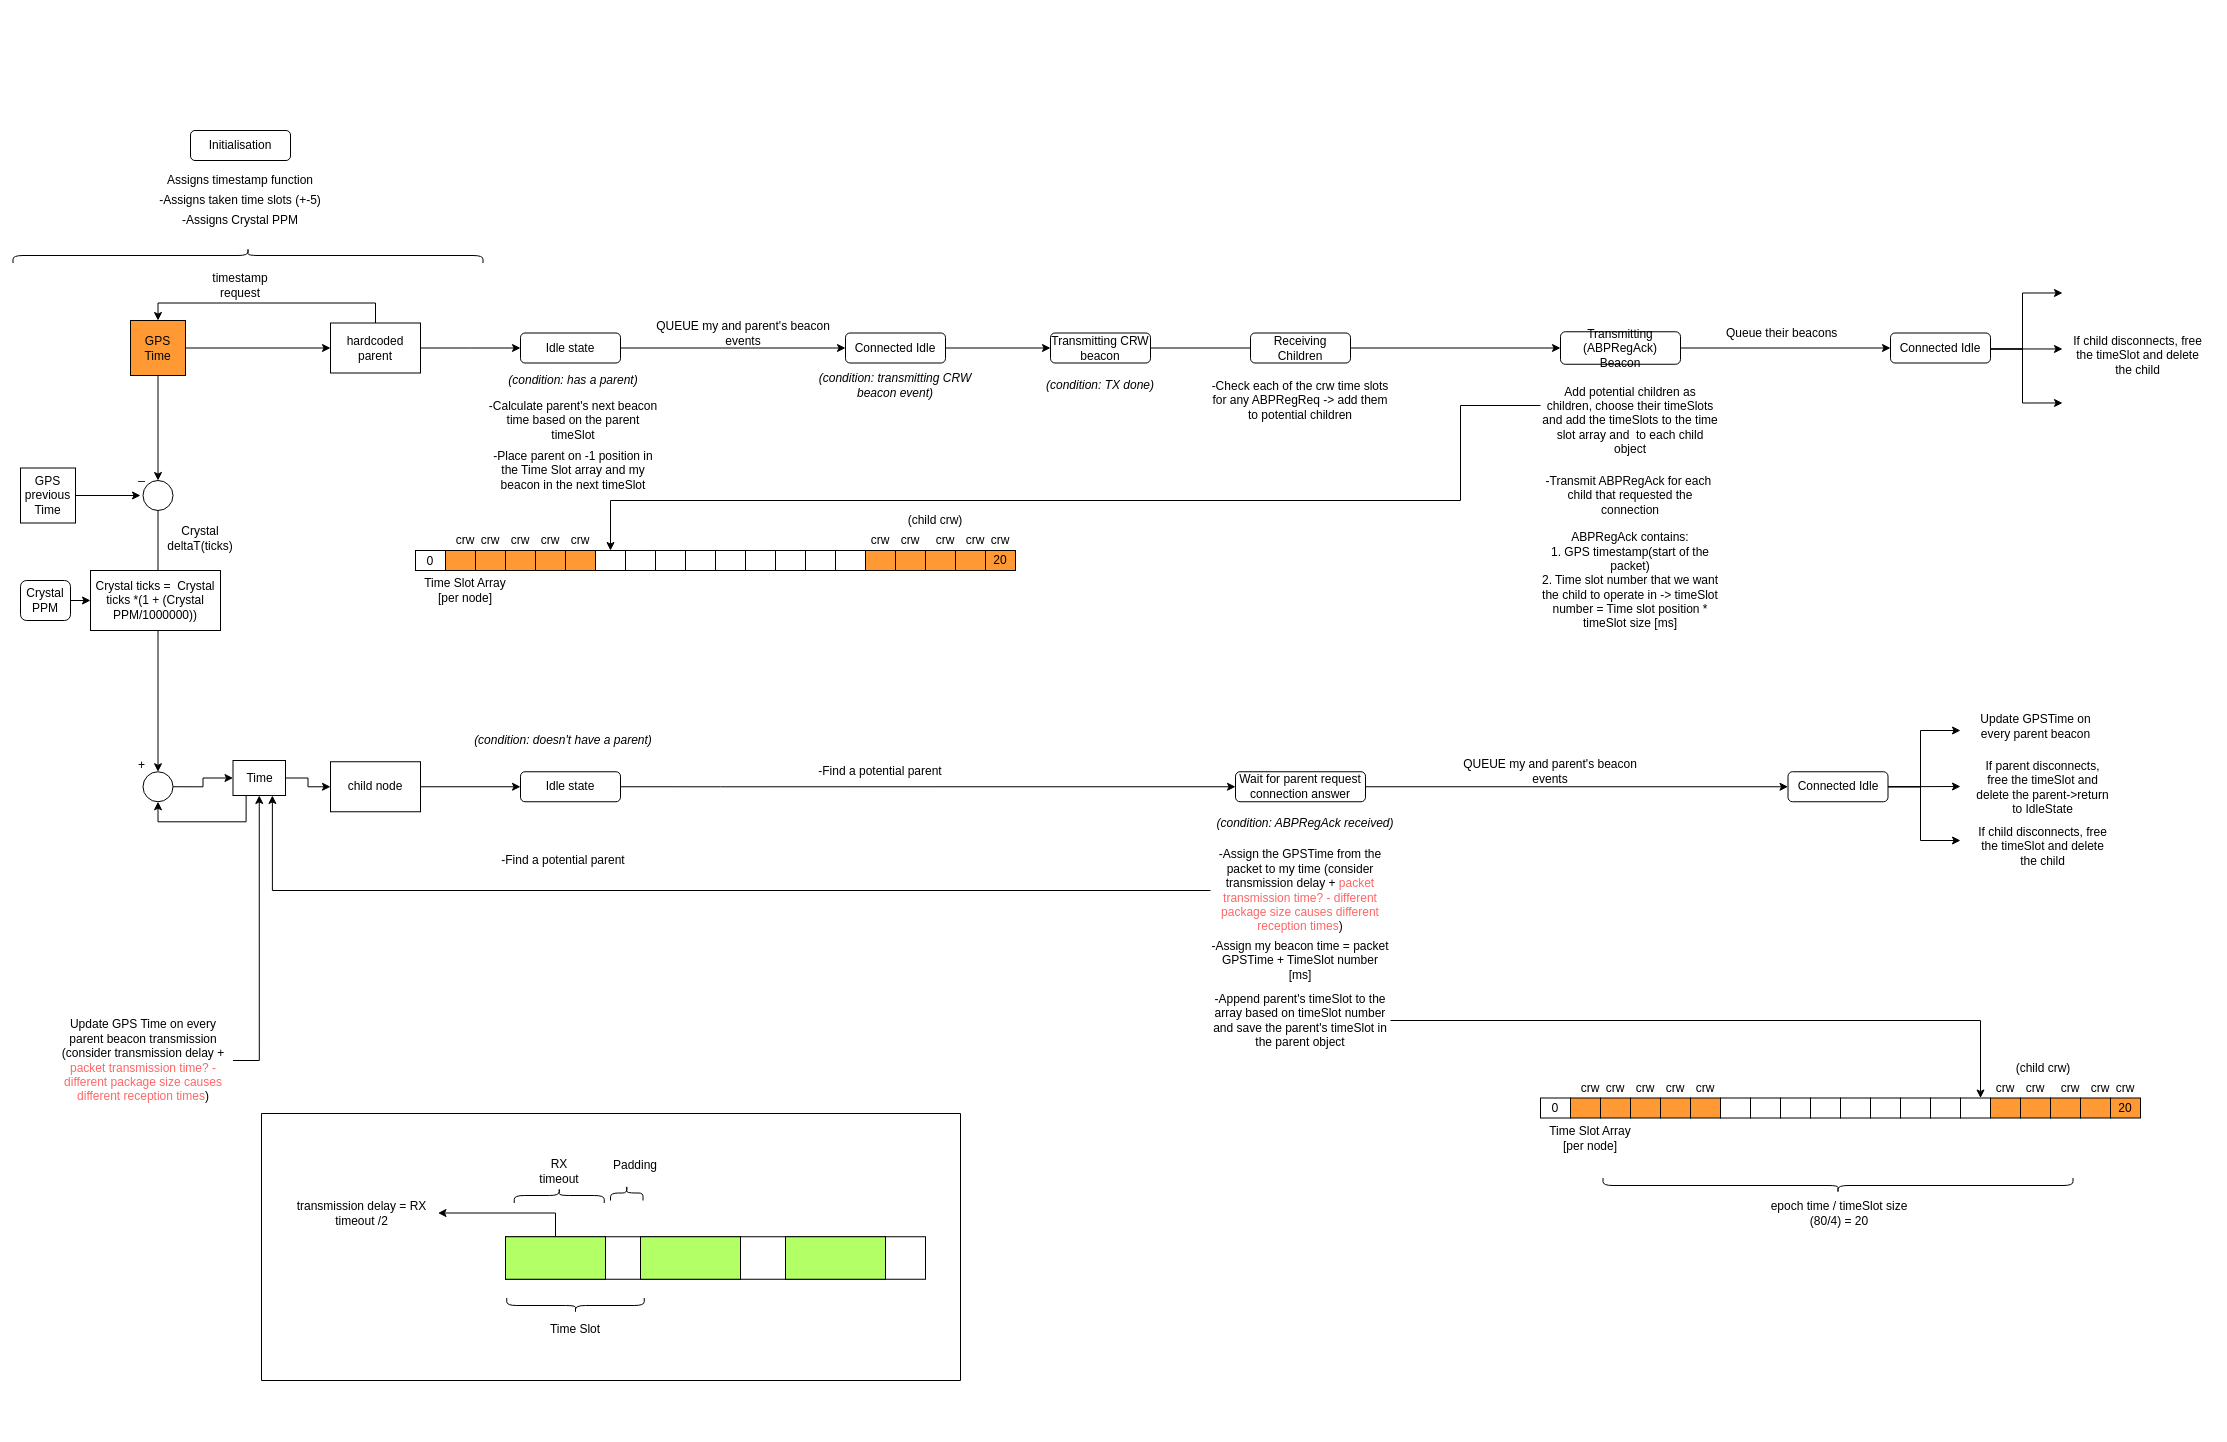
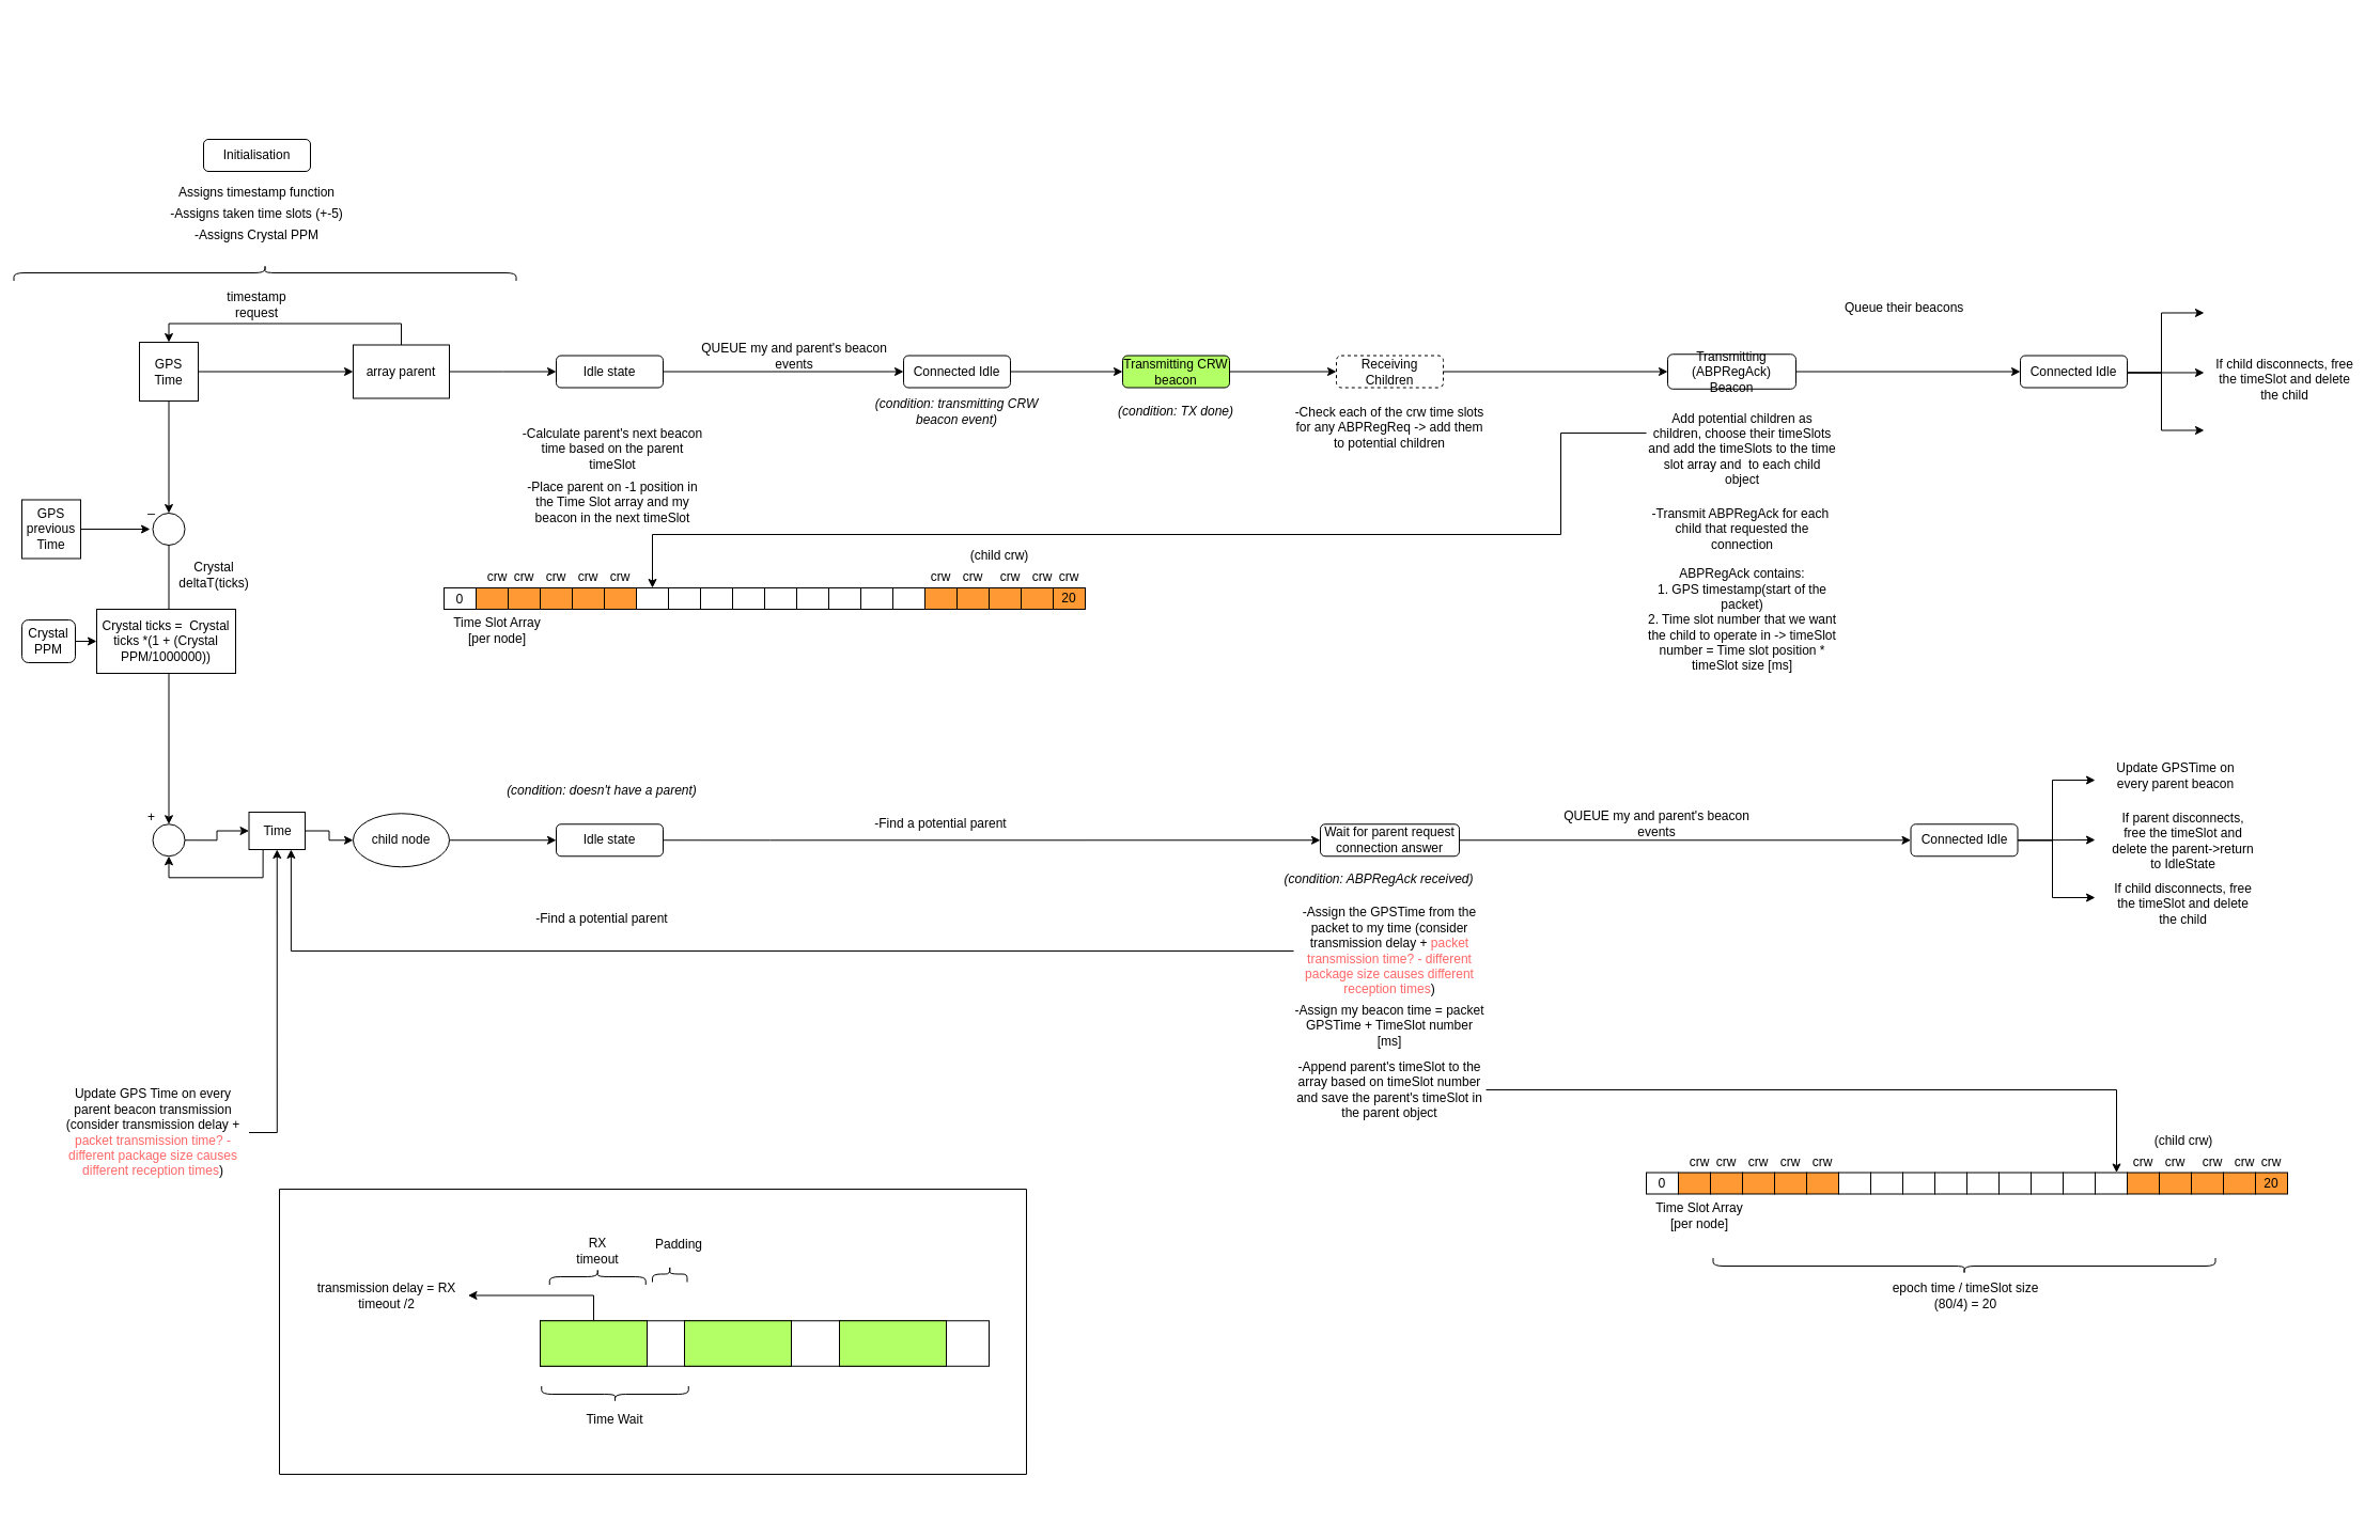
- <mxCell id="125" value="&amp;nbsp;Queue their beacons" style="text;html=1;strokeColor=none;fillColor=none;align=center;verticalAlign=middle;whiteSpace=wrap;rounded=0;" parent="1" vertex="1"><mxGeometry x="1680" y="322.5" width="200" height="20" as="geometry" /></mxCell>
+ <mxCell id="125" value="&amp;nbsp;Queue their beacons" style="text;html=1;strokeColor=none;fillColor=none;align=center;verticalAlign=middle;whiteSpace=wrap;rounded=0;" parent="1" vertex="1"><mxGeometry x="1680" y="277.5" width="200" height="20" as="geometry" /></mxCell>
- <mxCell id="21" value="GPS Time" style="whiteSpace=wrap;html=1;aspect=fixed;fillColor=#ff9933;" parent="1" vertex="1"><mxGeometry x="130" y="320" width="55" height="55" as="geometry" /></mxCell>
+ <mxCell id="21" value="GPS Time" style="whiteSpace=wrap;html=1;aspect=fixed;" parent="1" vertex="1"><mxGeometry x="130" y="320" width="55" height="55" as="geometry" /></mxCell>
- <mxCell id="10" value="Transmitting CRW beacon" style="rounded=1;whiteSpace=wrap;html=1;" parent="1" vertex="1"><mxGeometry x="1050" y="332.5" width="100" height="30" as="geometry" /></mxCell>
+ <mxCell id="10" value="Transmitting CRW beacon" style="rounded=1;whiteSpace=wrap;html=1;fillColor=#b3ff66;" parent="1" vertex="1"><mxGeometry x="1050" y="332.5" width="100" height="30" as="geometry" /></mxCell>
- <mxCell id="9" style="edgeStyle=orthogonalEdgeStyle;rounded=0;orthogonalLoop=1;jettySize=auto;html=1;exitX=1;exitY=0.5;exitDx=0;exitDy=0;entryX=0;entryY=0.5;entryDx=0;entryDy=0;endArrow=none;" parent="1" source="10" target="16" edge="1"><mxGeometry relative="1" as="geometry" /></mxCell>
+ <mxCell id="9" style="edgeStyle=orthogonalEdgeStyle;rounded=0;orthogonalLoop=1;jettySize=auto;html=1;exitX=1;exitY=0.5;exitDx=0;exitDy=0;entryX=0;entryY=0.5;entryDx=0;entryDy=0;" parent="1" source="10" target="16" edge="1"><mxGeometry relative="1" as="geometry" /></mxCell>
- <mxCell id="16" value="Receiving Children" style="rounded=1;whiteSpace=wrap;html=1;" parent="1" vertex="1"><mxGeometry x="1250" y="332.5" width="100" height="30" as="geometry" /></mxCell>
+ <mxCell id="16" value="Receiving Children" style="rounded=1;whiteSpace=wrap;html=1;dashed=1;" parent="1" vertex="1"><mxGeometry x="1250" y="332.5" width="100" height="30" as="geometry" /></mxCell>
- <mxCell id="30" value="hardcoded parent" style="rounded=0;whiteSpace=wrap;html=1;" parent="1" vertex="1"><mxGeometry x="330" y="322.5" width="90" height="50" as="geometry" /></mxCell>
+ <mxCell id="30" value="array parent" style="rounded=0;whiteSpace=wrap;html=1;" parent="1" vertex="1"><mxGeometry x="330" y="322.5" width="90" height="50" as="geometry" /></mxCell>
- <mxCell id="113" value="&lt;i&gt;(condition: has a parent)&lt;/i&gt;" style="text;html=1;strokeColor=#FFFFFF;fillColor=none;align=center;verticalAlign=middle;whiteSpace=wrap;rounded=0;" parent="1" vertex="1"><mxGeometry x="482.5" y="370" width="180" height="20" as="geometry" /></mxCell>
- <mxCell id="32" value="child node" style="rounded=0;whiteSpace=wrap;html=1;" parent="1" vertex="1"><mxGeometry x="330" y="761.25" width="90" height="50" as="geometry" /></mxCell>
+ <mxCell id="32" value="child node" style="ellipse;whiteSpace=wrap;html=1;" parent="1" vertex="1"><mxGeometry x="330" y="761.25" width="90" height="50" as="geometry" /></mxCell>
- <mxCell id="127" value="&lt;i&gt;(condition: ABPRegAck received)&lt;/i&gt;" style="text;html=1;strokeColor=#FFFFFF;fillColor=none;align=center;verticalAlign=middle;whiteSpace=wrap;rounded=0;" parent="1" vertex="1"><mxGeometry x="1215" y="812.5" width="180" height="20" as="geometry" /></mxCell>
+ <mxCell id="127" value="&lt;i&gt;(condition: ABPRegAck received)&lt;/i&gt;" style="text;html=1;strokeColor=#FFFFFF;fillColor=none;align=center;verticalAlign=middle;whiteSpace=wrap;rounded=0;" parent="1" vertex="1"><mxGeometry x="1200" y="812.5" width="180" height="20" as="geometry" /></mxCell>
- <mxCell id="145" value="Time Slot" style="text;html=1;strokeColor=none;fillColor=none;align=center;verticalAlign=middle;whiteSpace=wrap;rounded=0;" parent="1" vertex="1"><mxGeometry x="545" y="1313.75" width="60" height="30" as="geometry" /></mxCell>
+ <mxCell id="145" value="Time Wait" style="text;html=1;strokeColor=none;fillColor=none;align=center;verticalAlign=middle;whiteSpace=wrap;rounded=0;" parent="1" vertex="1"><mxGeometry x="545" y="1313.75" width="60" height="30" as="geometry" /></mxCell>
